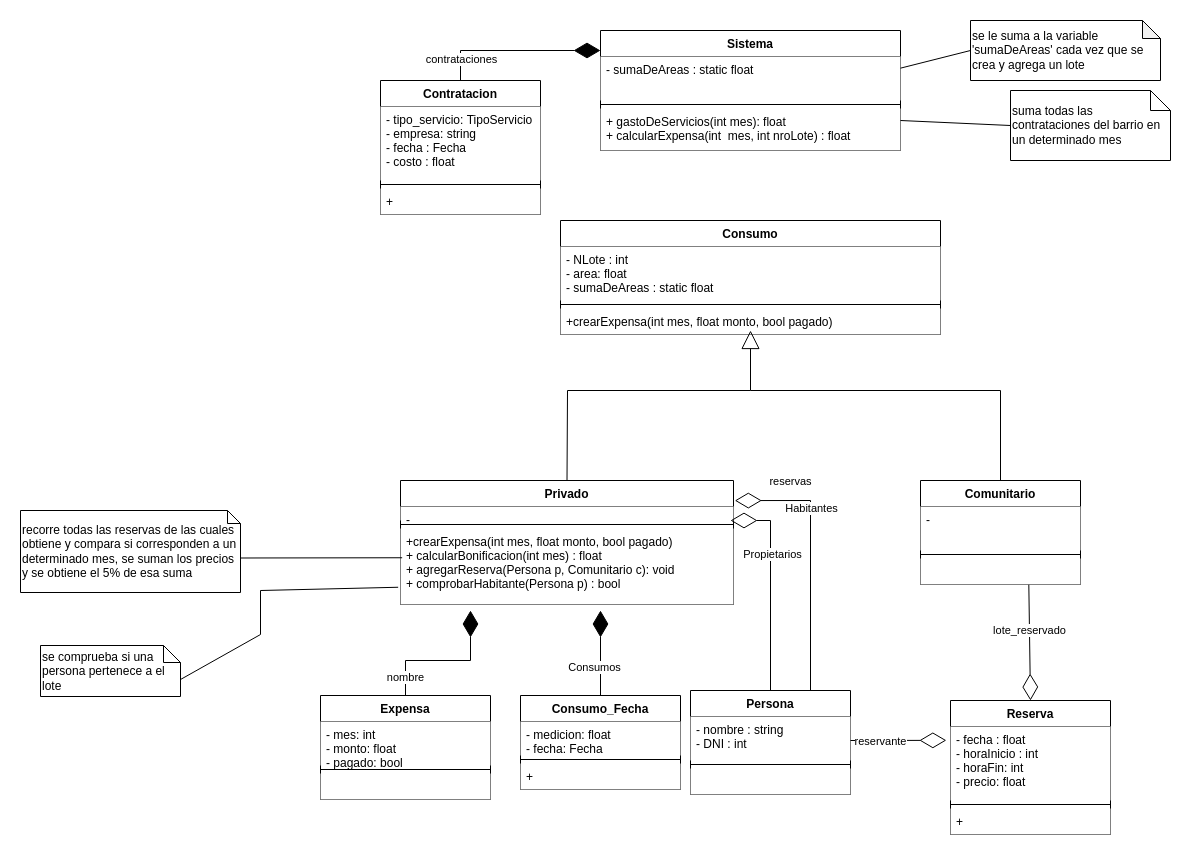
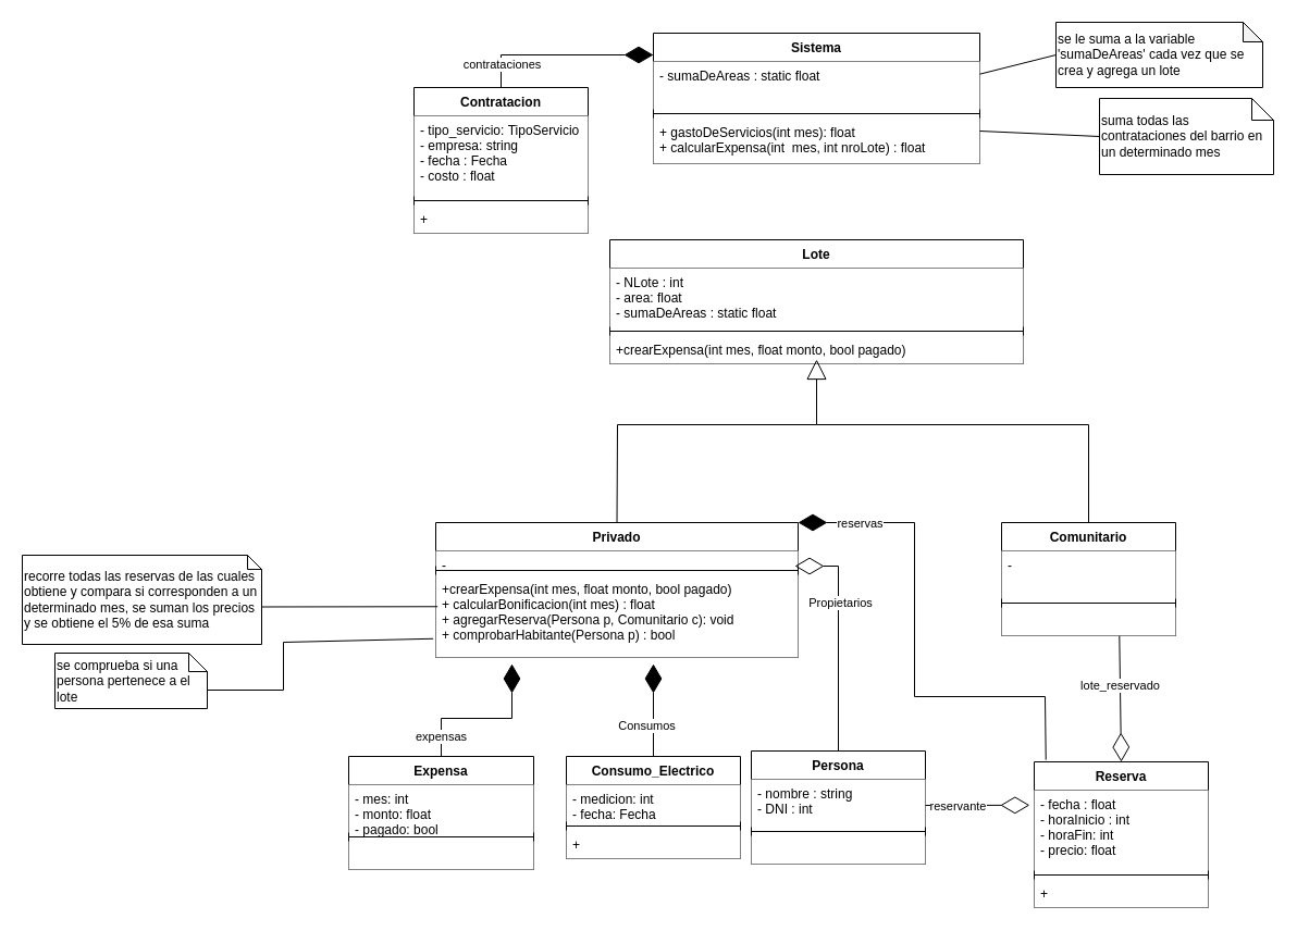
- <mxCell id="2" value="Consumo" style="swimlane;fontStyle=1;align=center;verticalAlign=top;childLayout=stackLayout;horizontal=1;startSize=26;horizontalStack=0;resizeParent=1;resizeParentMax=0;resizeLast=0;collapsible=1;marginBottom=0;" parent="1" vertex="1"><mxGeometry x="560" y="220" width="380" height="114" as="geometry" /></mxCell>
+ <mxCell id="2" value="Lote" style="swimlane;fontStyle=1;align=center;verticalAlign=top;childLayout=stackLayout;horizontal=1;startSize=26;horizontalStack=0;resizeParent=1;resizeParentMax=0;resizeLast=0;collapsible=1;marginBottom=0;" parent="1" vertex="1"><mxGeometry x="560" y="220" width="380" height="114" as="geometry" /></mxCell>
- <mxCell id="48" value="" style="endArrow=diamondThin;endFill=0;endSize=24;html=1;rounded=0;exitX=0.75;exitY=0;exitDx=0;exitDy=0;entryX=1.004;entryY=0.162;entryDx=0;entryDy=0;entryPerimeter=0;" parent="1" source="14" target="6" edge="1"><mxGeometry width="160" relative="1" as="geometry"><mxPoint x="787" y="700" as="sourcePoint" /><mxPoint x="700" y="500" as="targetPoint" /><Array as="points"><mxPoint x="810" y="500" /></Array></mxGeometry></mxCell>
- <mxCell id="49" value="Habitantes" style="edgeLabel;html=1;align=center;verticalAlign=middle;resizable=0;points=[];" parent="48" vertex="1" connectable="0"><mxGeometry x="0.375" relative="1" as="geometry"><mxPoint as="offset" /></mxGeometry></mxCell>
+ <mxCell id="50" value="" style="endArrow=diamondThin;endFill=1;endSize=24;html=1;rounded=0;entryX=1;entryY=0;entryDx=0;entryDy=0;exitX=0.067;exitY=-0.014;exitDx=0;exitDy=0;exitPerimeter=0;" parent="1" source="42" target="6" edge="1"><mxGeometry width="160" relative="1" as="geometry"><mxPoint x="960" y="690" as="sourcePoint" /><mxPoint x="940" y="660" as="targetPoint" /><Array as="points"><mxPoint x="960" y="640" /><mxPoint x="840" y="640" /><mxPoint x="840" y="480" /></Array></mxGeometry></mxCell>
- <mxCell id="63" value="se comprueba si una persona pertenece a el lote" style="shape=note;size=17;whiteSpace=wrap;html=1;fillColor=default;align=left;" vertex="1" parent="1"><mxGeometry x="40" y="645" width="140" height="51" as="geometry" /></mxCell>
+ <mxCell id="63" value="se comprueba si una persona pertenece a el lote" style="shape=note;size=17;whiteSpace=wrap;html=1;fillColor=default;align=left;" vertex="1" parent="1"><mxGeometry x="50" y="600" width="140" height="51" as="geometry" /></mxCell>
- <mxCell id="52" value="nombre" style="edgeLabel;html=1;align=center;verticalAlign=middle;resizable=0;points=[];" parent="1" vertex="1" connectable="0"><mxGeometry x="404.999" y="676.003" as="geometry" /></mxCell>
+ <mxCell id="52" value="expensas" style="edgeLabel;html=1;align=center;verticalAlign=middle;resizable=0;points=[];" parent="1" vertex="1" connectable="0"><mxGeometry x="404.999" y="676.003" as="geometry" /></mxCell>
- <mxCell id="22" value="Consumo_Fecha" style="swimlane;fontStyle=1;align=center;verticalAlign=top;childLayout=stackLayout;horizontal=1;startSize=26;horizontalStack=0;resizeParent=1;resizeParentMax=0;resizeLast=0;collapsible=1;marginBottom=0;" parent="1" vertex="1"><mxGeometry x="520" y="695" width="160" height="94" as="geometry" /></mxCell>
+ <mxCell id="22" value="Consumo_Electrico" style="swimlane;fontStyle=1;align=center;verticalAlign=top;childLayout=stackLayout;horizontal=1;startSize=26;horizontalStack=0;resizeParent=1;resizeParentMax=0;resizeLast=0;collapsible=1;marginBottom=0;" parent="1" vertex="1"><mxGeometry x="520" y="695" width="160" height="94" as="geometry" /></mxCell>
- <mxCell id="23" value="- medicion: float&#10;- fecha: Fecha " style="text;strokeColor=none;fillColor=default;align=left;verticalAlign=top;spacingLeft=4;spacingRight=4;overflow=hidden;rotatable=0;points=[[0,0.5],[1,0.5]];portConstraint=eastwest;" parent="22" vertex="1"><mxGeometry y="26" width="160" height="34" as="geometry" /></mxCell>
+ <mxCell id="23" value="- medicion: int&#10;- fecha: Fecha " style="text;strokeColor=none;fillColor=default;align=left;verticalAlign=top;spacingLeft=4;spacingRight=4;overflow=hidden;rotatable=0;points=[[0,0.5],[1,0.5]];portConstraint=eastwest;" parent="22" vertex="1"><mxGeometry y="26" width="160" height="34" as="geometry" /></mxCell>
